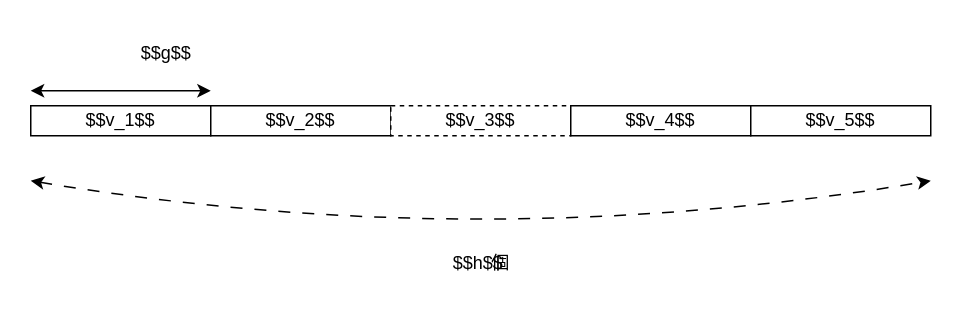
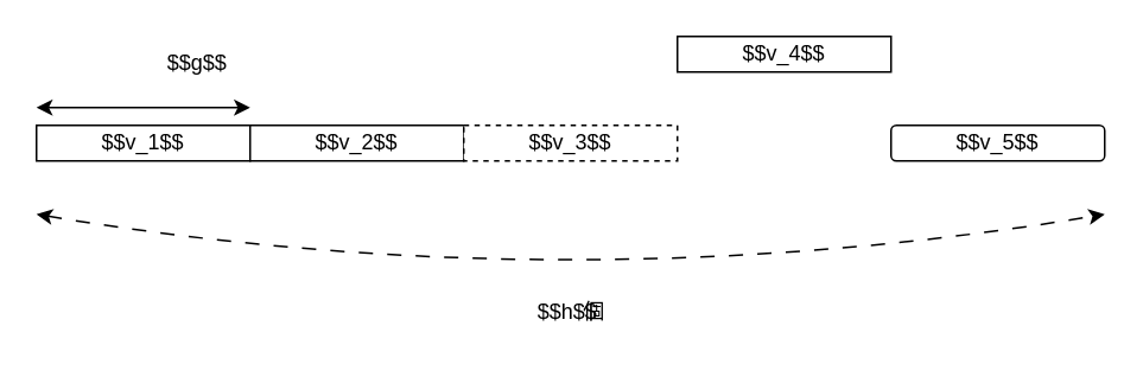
- <mxCell id="5" value="$$v_4$$" style="rounded=0;whiteSpace=wrap;html=1;" vertex="1" parent="1"><mxGeometry x="380" y="70" width="120" height="20" as="geometry" /></mxCell>
+ <mxCell id="5" value="$$v_4$$" style="rounded=0;whiteSpace=wrap;html=1;" vertex="1" parent="1"><mxGeometry x="380" y="20" width="120" height="20" as="geometry" /></mxCell>
- <mxCell id="6" value="$$v_5$$" style="rounded=0;whiteSpace=wrap;html=1;" vertex="1" parent="1"><mxGeometry x="500" y="70" width="120" height="20" as="geometry" /></mxCell>
+ <mxCell id="6" value="$$v_5$$" style="whiteSpace=wrap;html=1;rounded=1;" vertex="1" parent="1"><mxGeometry x="500" y="70" width="120" height="20" as="geometry" /></mxCell>
